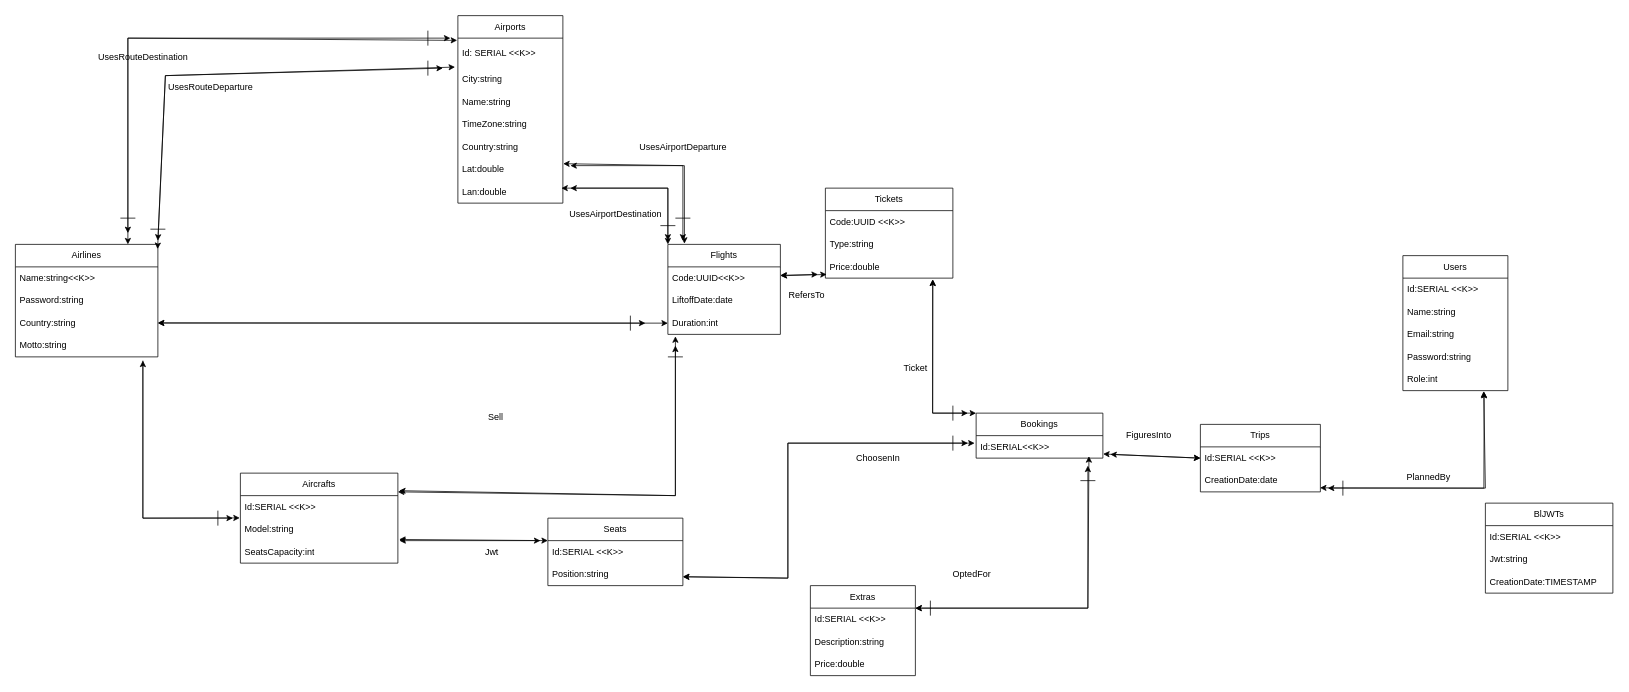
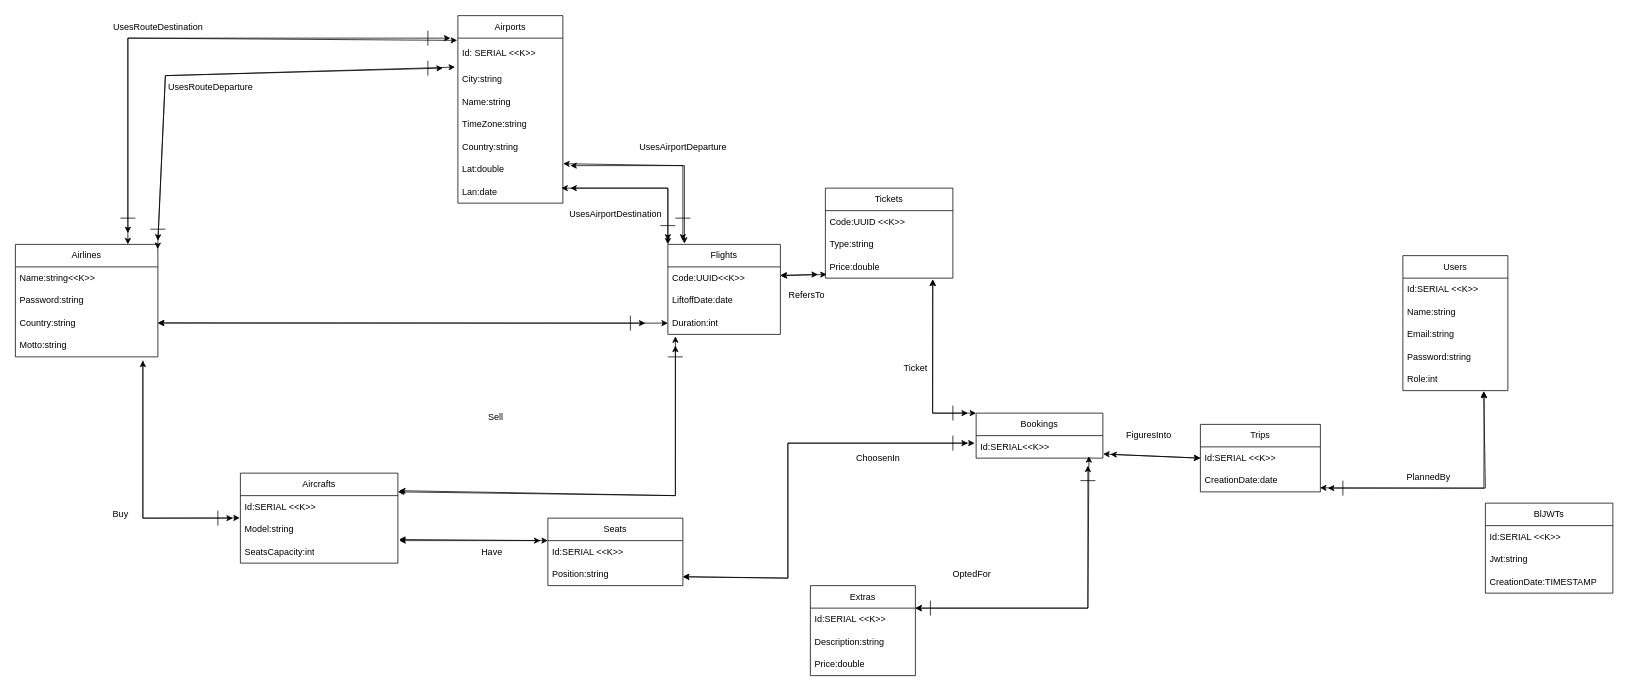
- <mxCell id="58" value="UsesRouteDestination" style="text;html=1;align=center;verticalAlign=middle;resizable=0;points=[];autosize=1;strokeColor=none;fillColor=none;" vertex="1" parent="1"><mxGeometry x="120" y="60" width="140" height="30" as="geometry" /></mxCell>
+ <mxCell id="58" value="UsesRouteDestination" style="text;html=1;align=center;verticalAlign=middle;resizable=0;points=[];autosize=1;strokeColor=none;fillColor=none;" vertex="1" parent="1"><mxGeometry x="140" y="20" width="140" height="30" as="geometry" /></mxCell>
- <mxCell id="48" value="Lan:double" style="text;strokeColor=none;fillColor=none;align=left;verticalAlign=middle;spacingLeft=4;spacingRight=4;overflow=hidden;points=[[0,0.5],[1,0.5]];portConstraint=eastwest;rotatable=0;whiteSpace=wrap;html=1;" parent="41" vertex="1"><mxGeometry y="220" width="140" height="30" as="geometry" /></mxCell>
+ <mxCell id="48" value="Lan:date" style="text;strokeColor=none;fillColor=none;align=left;verticalAlign=middle;spacingLeft=4;spacingRight=4;overflow=hidden;points=[[0,0.5],[1,0.5]];portConstraint=eastwest;rotatable=0;whiteSpace=wrap;html=1;" parent="41" vertex="1"><mxGeometry y="220" width="140" height="30" as="geometry" /></mxCell>
+ <mxCell id="100" value="Buy" style="text;html=1;align=center;verticalAlign=middle;resizable=0;points=[];autosize=1;strokeColor=none;fillColor=none;" vertex="1" parent="1"><mxGeometry x="140" y="670" width="40" height="30" as="geometry" /></mxCell>
- <mxCell id="101" value="Jwt" style="text;html=1;align=center;verticalAlign=middle;resizable=0;points=[];autosize=1;strokeColor=none;fillColor=none;" vertex="1" parent="1"><mxGeometry x="630" y="720" width="50" height="30" as="geometry" /></mxCell>
+ <mxCell id="101" value="Have" style="text;html=1;align=center;verticalAlign=middle;resizable=0;points=[];autosize=1;strokeColor=none;fillColor=none;" vertex="1" parent="1"><mxGeometry x="630" y="720" width="50" height="30" as="geometry" /></mxCell>
